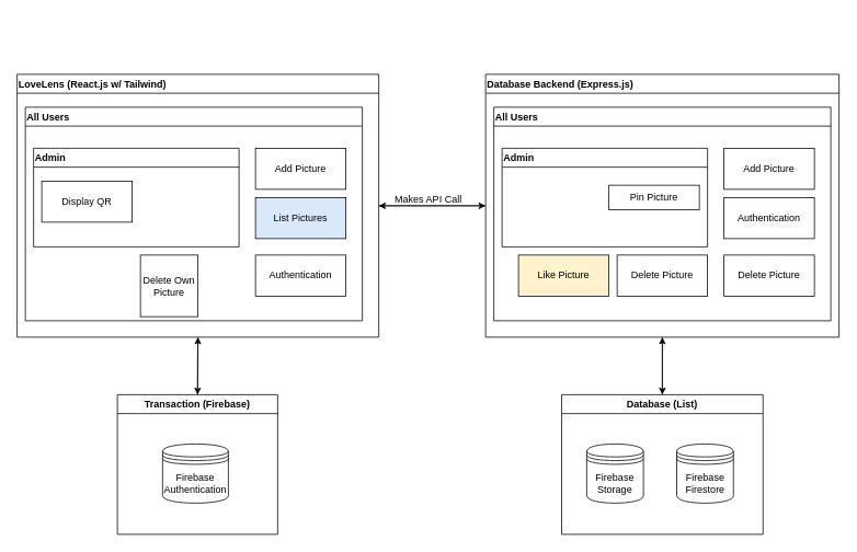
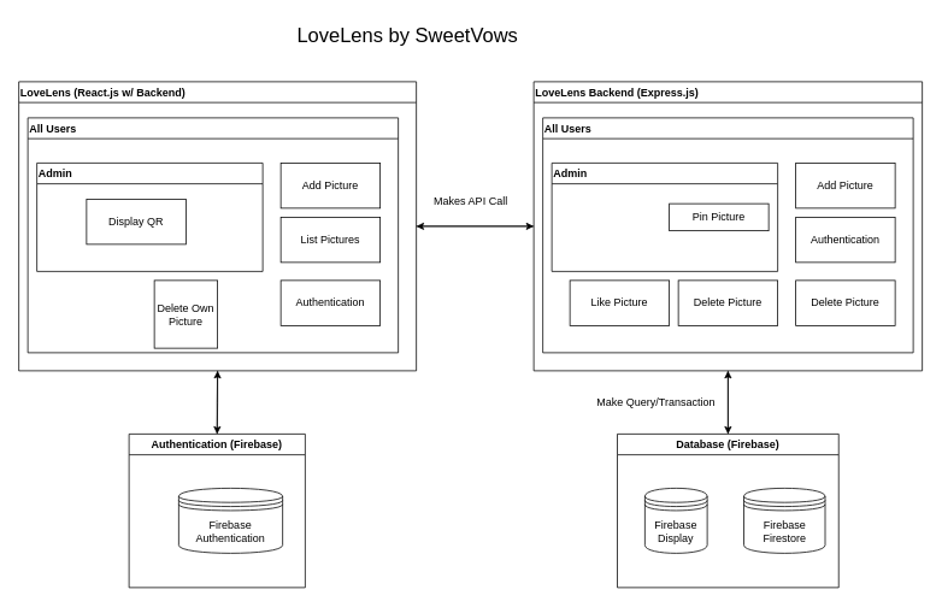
+ <mxCell id="2" value="LoveLens by SweetVows" style="text;html=1;align=center;verticalAlign=middle;resizable=0;points=[];autosize=1;strokeColor=none;fillColor=none;fontSize=22;" vertex="1" parent="1"><mxGeometry x="315" y="20" width="270" height="40" as="geometry" /></mxCell>
- <mxCell id="5" value="LoveLens (React.js w/ Tailwind)" style="swimlane;align=left;" vertex="1" parent="1"><mxGeometry x="20" y="90" width="440" height="320" as="geometry" /></mxCell>
+ <mxCell id="5" value="LoveLens (React.js w/ Backend)" style="swimlane;align=left;" vertex="1" parent="1"><mxGeometry x="20" y="90" width="440" height="320" as="geometry" /></mxCell>
- <mxCell id="14" value="Database Backend (Express.js)" style="swimlane;align=left;" vertex="1" parent="1"><mxGeometry x="590" y="90" width="430" height="320" as="geometry" /></mxCell>
+ <mxCell id="14" value="LoveLens Backend (Express.js)" style="swimlane;align=left;" vertex="1" parent="1"><mxGeometry x="590" y="90" width="430" height="320" as="geometry" /></mxCell>
- <mxCell id="27" value="Makes API Call" style="text;html=1;align=center;verticalAlign=middle;resizable=0;points=[];autosize=1;strokeColor=none;fillColor=none;" vertex="1" parent="1"><mxGeometry x="470" y="228" width="100" height="30" as="geometry" /></mxCell>
+ <mxCell id="27" value="Makes API Call" style="text;html=1;align=center;verticalAlign=middle;resizable=0;points=[];autosize=1;strokeColor=none;fillColor=none;" vertex="1" parent="1"><mxGeometry x="470" y="208" width="100" height="30" as="geometry" /></mxCell>
- <mxCell id="11" value="Display QR" style="html=1;whiteSpace=wrap;" vertex="1" parent="10"><mxGeometry x="10" y="40" width="110" height="50" as="geometry" /></mxCell>
+ <mxCell id="11" value="Display QR" style="html=1;whiteSpace=wrap;" vertex="1" parent="10"><mxGeometry x="55" y="40" width="110" height="50" as="geometry" /></mxCell>
- <mxCell id="8" value="List Pictures" style="html=1;whiteSpace=wrap;fillColor=#dae8fc;" vertex="1" parent="6"><mxGeometry x="280" y="110" width="110" height="50" as="geometry" /></mxCell>
+ <mxCell id="8" value="List Pictures" style="html=1;whiteSpace=wrap;" vertex="1" parent="6"><mxGeometry x="280" y="110" width="110" height="50" as="geometry" /></mxCell>
- <mxCell id="22" value="Like Picture" style="html=1;whiteSpace=wrap;fillColor=#fff2cc;" vertex="1" parent="15"><mxGeometry x="30" y="180" width="110" height="50" as="geometry" /></mxCell>
+ <mxCell id="22" value="Like Picture" style="html=1;whiteSpace=wrap;" vertex="1" parent="15"><mxGeometry x="30" y="180" width="110" height="50" as="geometry" /></mxCell>
+ <mxCell id="28" value="Make Query/Transaction" style="text;html=1;align=center;verticalAlign=middle;resizable=0;points=[];autosize=1;strokeColor=none;fillColor=none;" vertex="1" parent="1"><mxGeometry x="650" y="430" width="150" height="30" as="geometry" /></mxCell>
- <mxCell id="30" value="Transaction (Firebase)" style="swimlane;" vertex="1" parent="1"><mxGeometry x="142" y="480" width="195" height="170" as="geometry" /></mxCell>
+ <mxCell id="30" value="Authentication (Firebase)" style="swimlane;" vertex="1" parent="1"><mxGeometry x="142" y="480" width="195" height="170" as="geometry" /></mxCell>
- <mxCell id="24" value="Database (List)" style="swimlane;" vertex="1" parent="1"><mxGeometry x="682.5" y="480" width="245" height="170" as="geometry" /></mxCell>
+ <mxCell id="24" value="Database (Firebase)" style="swimlane;" vertex="1" parent="1"><mxGeometry x="682.5" y="480" width="245" height="170" as="geometry" /></mxCell>
- <mxCell id="31" value="Firebase Authentication" style="shape=datastore;whiteSpace=wrap;html=1;" vertex="1" parent="30"><mxGeometry x="55" y="60" width="80" height="72" as="geometry" /></mxCell>
+ <mxCell id="31" value="Firebase Authentication" style="shape=datastore;whiteSpace=wrap;html=1;" vertex="1" parent="30"><mxGeometry x="55" y="60" width="115" height="72" as="geometry" /></mxCell>
- <mxCell id="26" value="Firebase Firestore" style="shape=datastore;whiteSpace=wrap;html=1;" vertex="1" parent="24"><mxGeometry x="140" y="60" width="69" height="72" as="geometry" /></mxCell>
+ <mxCell id="26" value="Firebase Firestore" style="shape=datastore;whiteSpace=wrap;html=1;" vertex="1" parent="24"><mxGeometry x="140" y="60" width="90" height="72" as="geometry" /></mxCell>
- <mxCell id="25" value="Firebase Storage" style="shape=datastore;whiteSpace=wrap;html=1;" vertex="1" parent="24"><mxGeometry x="30.5" y="60" width="69" height="72" as="geometry" /></mxCell>
+ <mxCell id="25" value="Firebase Display" style="shape=datastore;whiteSpace=wrap;html=1;" vertex="1" parent="24"><mxGeometry x="30.5" y="60" width="69" height="72" as="geometry" /></mxCell>
